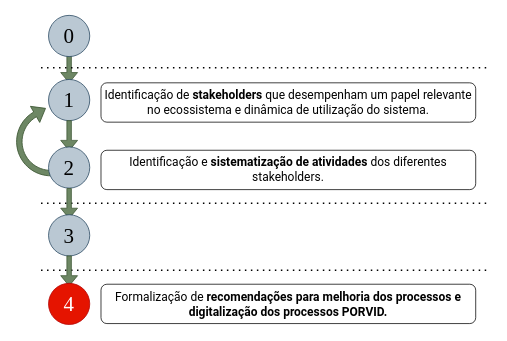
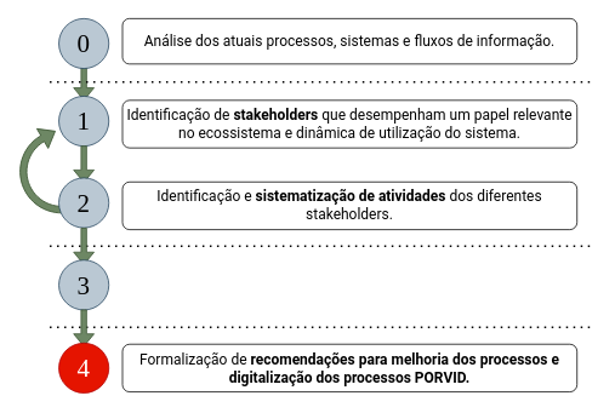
+ <mxCell id="7" value="Análise dos atuais processos, sistemas e fluxos de informação." style="rounded=1;whiteSpace=wrap;html=1;fontSize=16;align=center;fontFamily=Roboto;fontSource=https%3A%2F%2Ffonts.googleapis.com%2Fcss%3Ffamily%3DRoboto;" parent="1" vertex="1"><mxGeometry x="130" y="20" width="500" height="50" as="geometry" /></mxCell>
